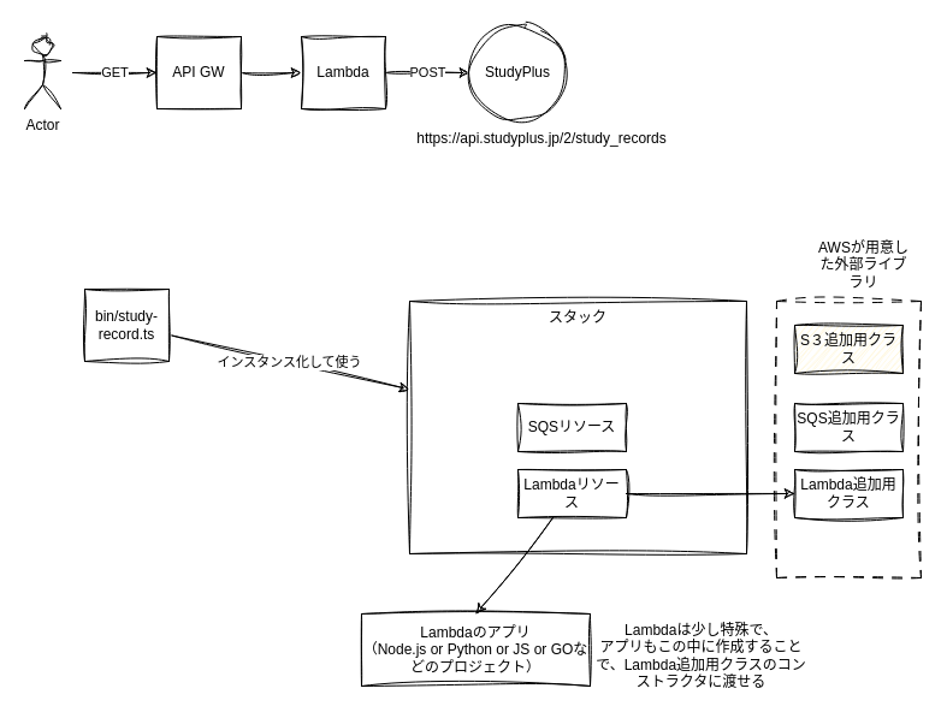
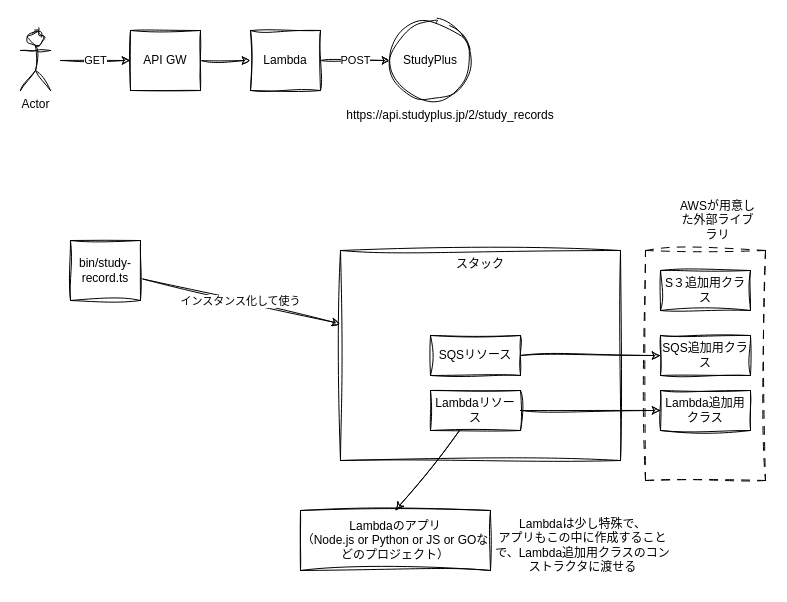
- <mxCell id="13" value="S３追加用クラス" style="rounded=0;whiteSpace=wrap;html=1;sketch=1;curveFitting=1;jiggle=2;fillColor=#fff2cc;" vertex="1" parent="1"><mxGeometry x="660" y="270" width="90" height="40" as="geometry" /></mxCell>
+ <mxCell id="13" value="S３追加用クラス" style="rounded=0;whiteSpace=wrap;html=1;sketch=1;curveFitting=1;jiggle=2;" vertex="1" parent="1"><mxGeometry x="660" y="270" width="90" height="40" as="geometry" /></mxCell>
+ <mxCell id="20" style="edgeStyle=none;html=1;entryX=0;entryY=0.5;entryDx=0;entryDy=0;sketch=1;curveFitting=1;jiggle=2;" edge="1" parent="1" source="16" target="19"><mxGeometry relative="1" as="geometry" /></mxCell>
